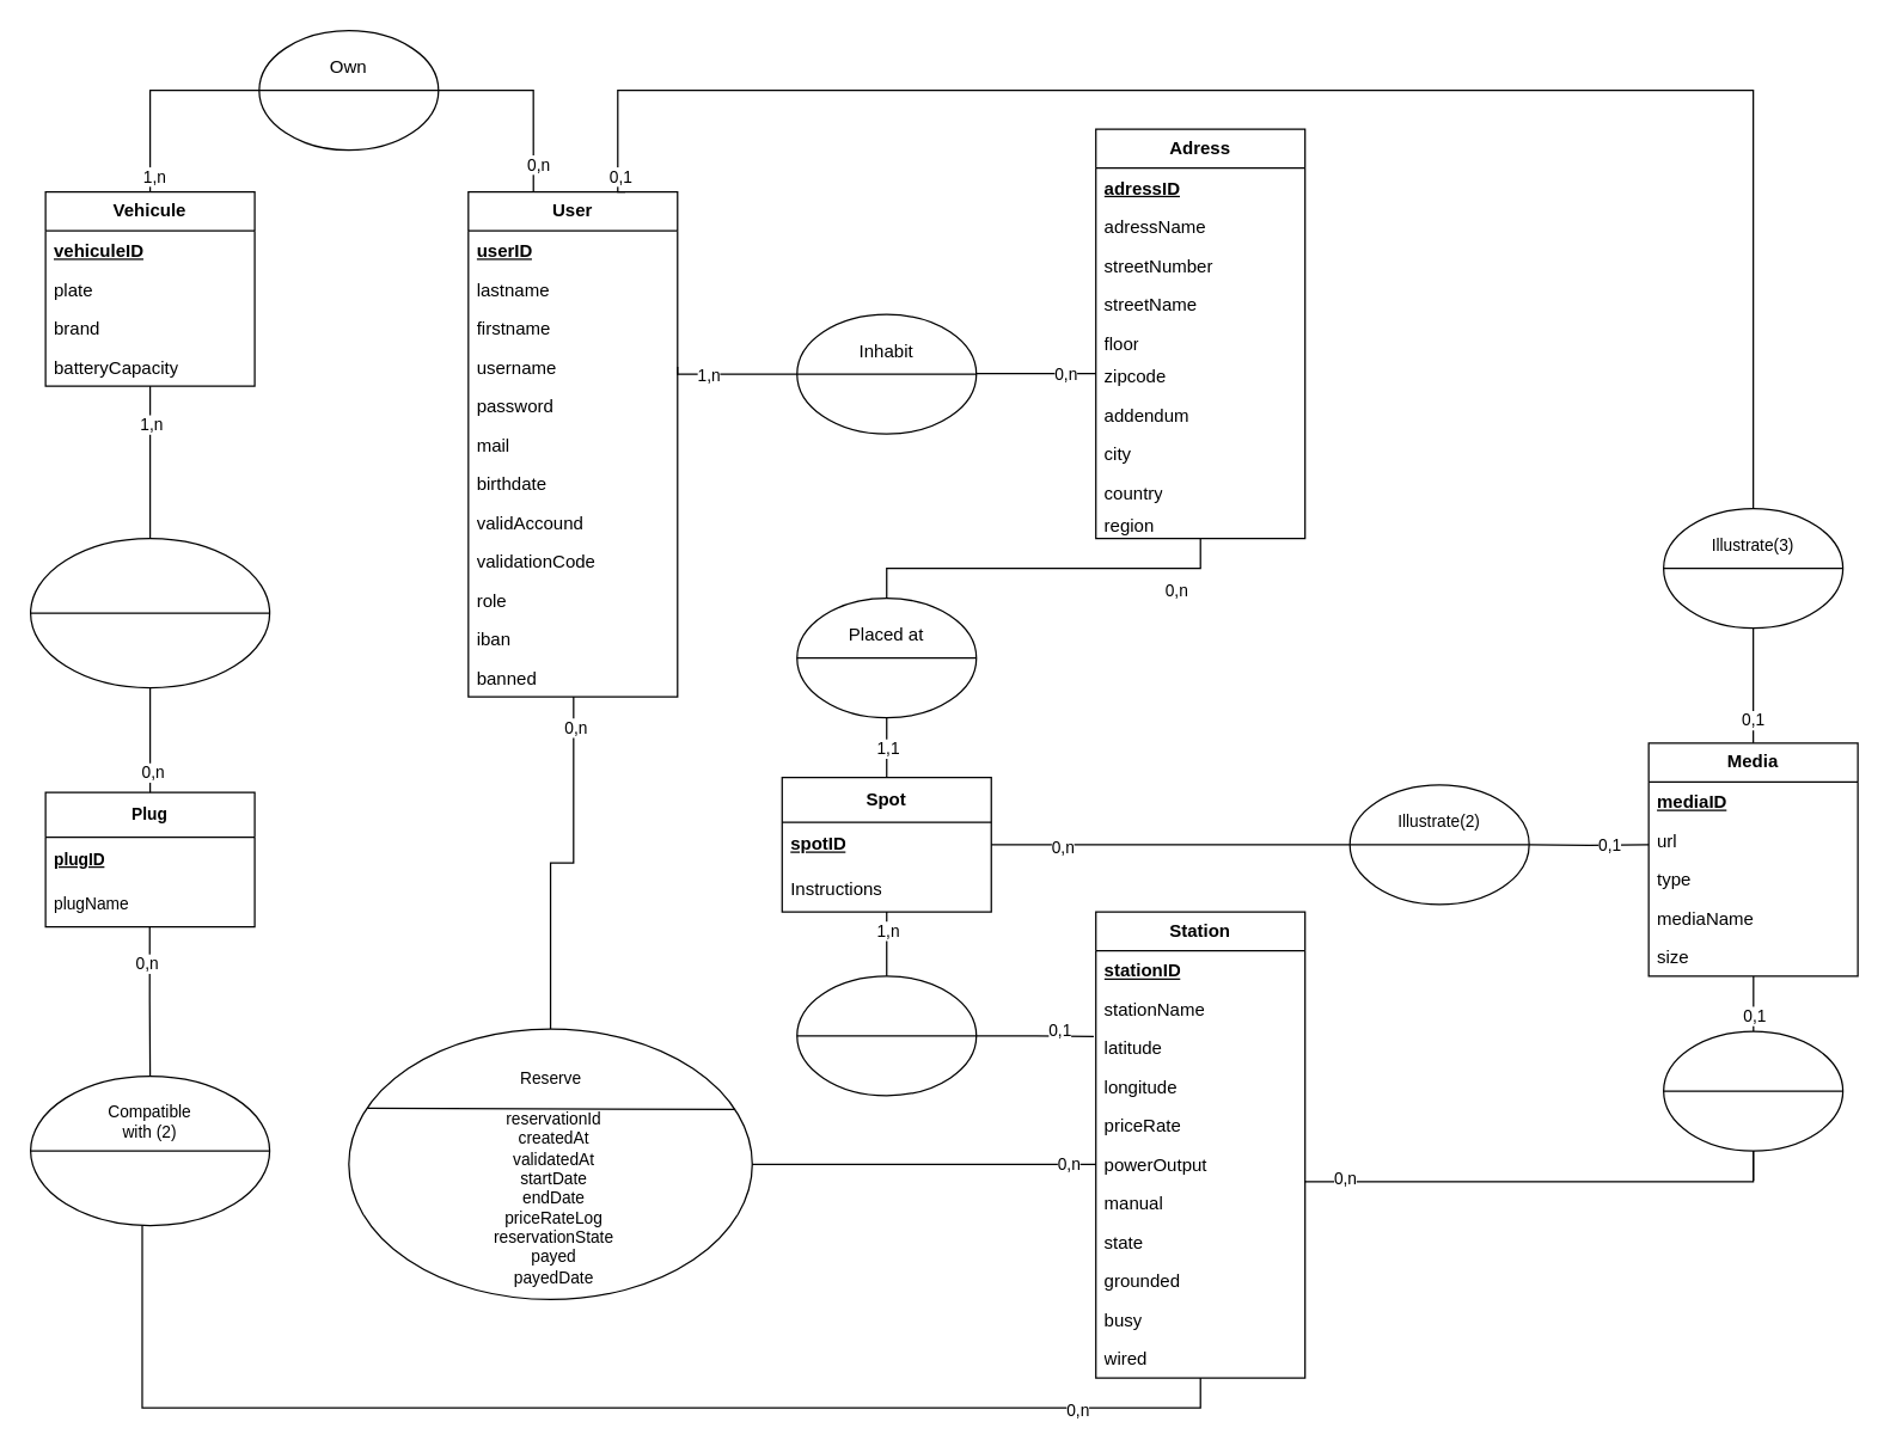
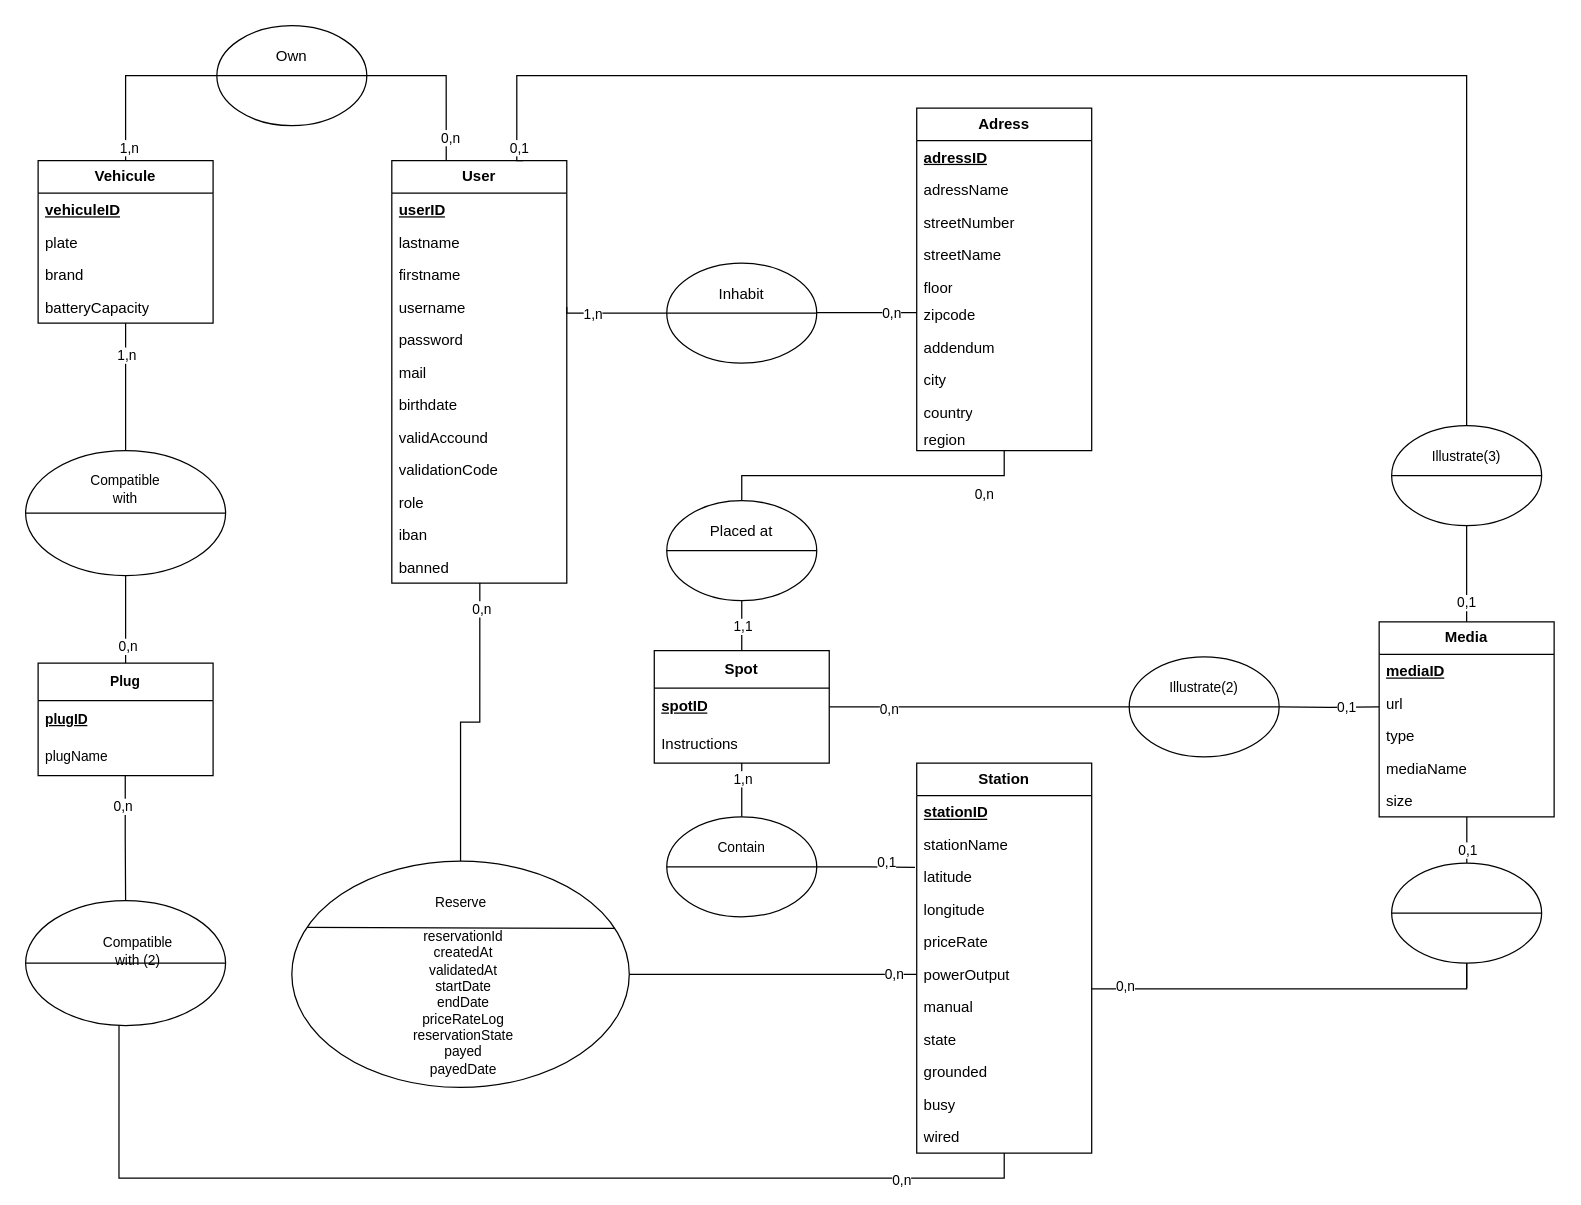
+ <mxCell id="58" value="Compatible with" style="text;html=1;align=center;verticalAlign=middle;whiteSpace=wrap;rounded=0;fontFamily=Helvetica;fontSize=11;fontColor=default;labelBackgroundColor=default;" parent="56" vertex="1"><mxGeometry x="40" y="12.5" width="80" height="37.5" as="geometry" /></mxCell>
+ <mxCell id="25" value="Contain" style="text;html=1;align=center;verticalAlign=middle;whiteSpace=wrap;rounded=0;fontFamily=Helvetica;fontSize=11;fontColor=default;labelBackgroundColor=default;" parent="23" vertex="1"><mxGeometry x="30" y="10" width="60" height="30" as="geometry" /></mxCell>
- <mxCell id="66" value="Compatible with (2)" style="text;html=1;align=center;verticalAlign=middle;whiteSpace=wrap;rounded=0;fontFamily=Helvetica;fontSize=11;fontColor=default;labelBackgroundColor=default;" parent="64" vertex="1"><mxGeometry x="40" y="12.5" width="80" height="37.5" as="geometry" /></mxCell>
+ <mxCell id="66" value="Compatible with (2)" style="text;html=1;align=center;verticalAlign=middle;whiteSpace=wrap;rounded=0;fontFamily=Helvetica;fontSize=11;fontColor=default;labelBackgroundColor=default;" parent="64" vertex="1"><mxGeometry x="50" y="22.5" width="80" height="37.5" as="geometry" /></mxCell>
